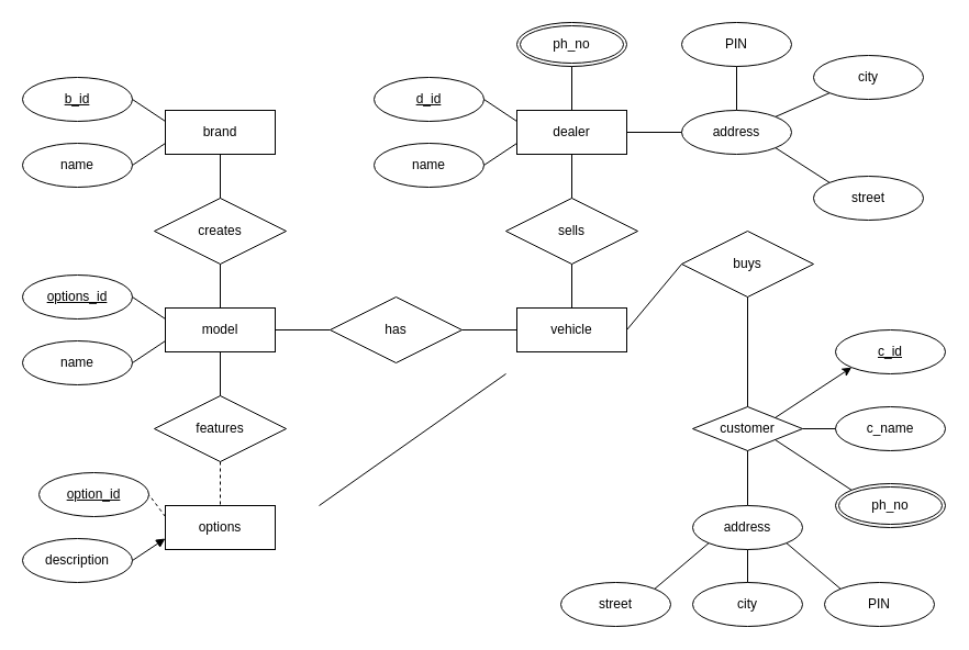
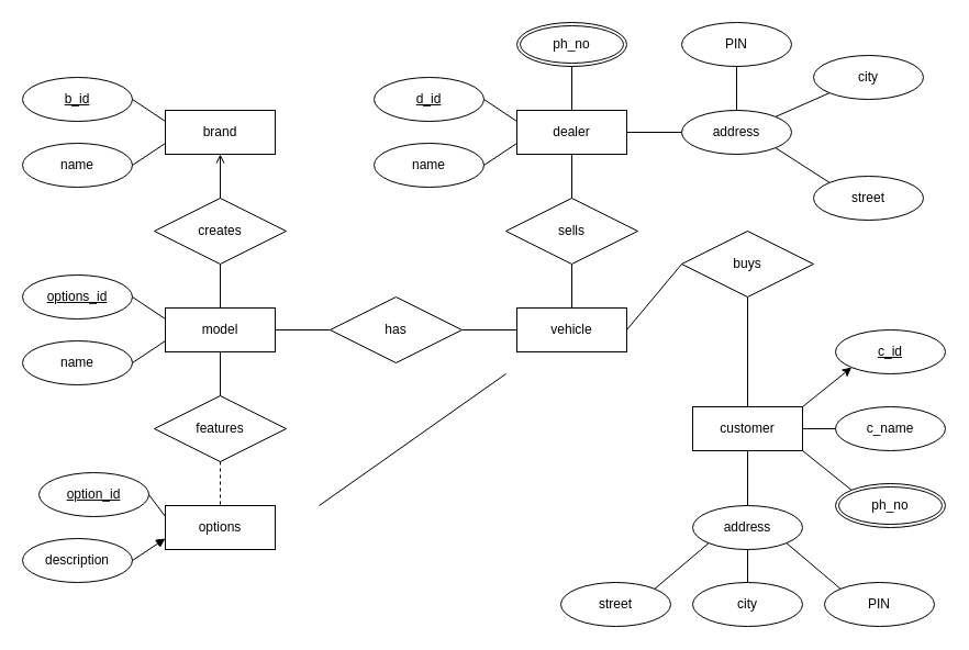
- <mxCell id="9" value="" style="endArrow=none;html=1;rounded=0;exitX=0.5;exitY=0;exitDx=0;exitDy=0;entryX=0.5;entryY=1;entryDx=0;entryDy=0;" edge="1" parent="1" source="8" target="2"><mxGeometry relative="1" as="geometry"><mxPoint x="260" y="270" as="sourcePoint" /><mxPoint x="420" y="270" as="targetPoint" /></mxGeometry></mxCell>
+ <mxCell id="9" value="" style="endArrow=open;html=1;rounded=0;exitX=0.5;exitY=0;exitDx=0;exitDy=0;entryX=0.5;entryY=1;entryDx=0;entryDy=0;" edge="1" parent="1" source="8" target="2"><mxGeometry relative="1" as="geometry"><mxPoint x="260" y="270" as="sourcePoint" /><mxPoint x="420" y="270" as="targetPoint" /></mxGeometry></mxCell>
- <mxCell id="37" value="customer" style="rhombus;whiteSpace=wrap;html=1;align=center;" vertex="1" parent="1"><mxGeometry x="630" y="370" width="100" height="40" as="geometry" /></mxCell>
+ <mxCell id="37" value="customer" style="whiteSpace=wrap;html=1;align=center;" vertex="1" parent="1"><mxGeometry x="630" y="370" width="100" height="40" as="geometry" /></mxCell>
- <mxCell id="20" value="" style="endArrow=none;html=1;rounded=0;entryX=1;entryY=0.5;entryDx=0;entryDy=0;exitX=0;exitY=0.25;exitDx=0;exitDy=0;dashed=1;" edge="1" parent="1" target="19" source="12"><mxGeometry relative="1" as="geometry"><mxPoint x="140" y="470" as="sourcePoint" /><mxPoint x="430" y="540" as="targetPoint" /></mxGeometry></mxCell>
+ <mxCell id="20" value="" style="endArrow=none;html=1;rounded=0;entryX=1;entryY=0.5;entryDx=0;entryDy=0;exitX=0;exitY=0.25;exitDx=0;exitDy=0;" edge="1" parent="1" target="19" source="12"><mxGeometry relative="1" as="geometry"><mxPoint x="140" y="470" as="sourcePoint" /><mxPoint x="430" y="540" as="targetPoint" /></mxGeometry></mxCell>
